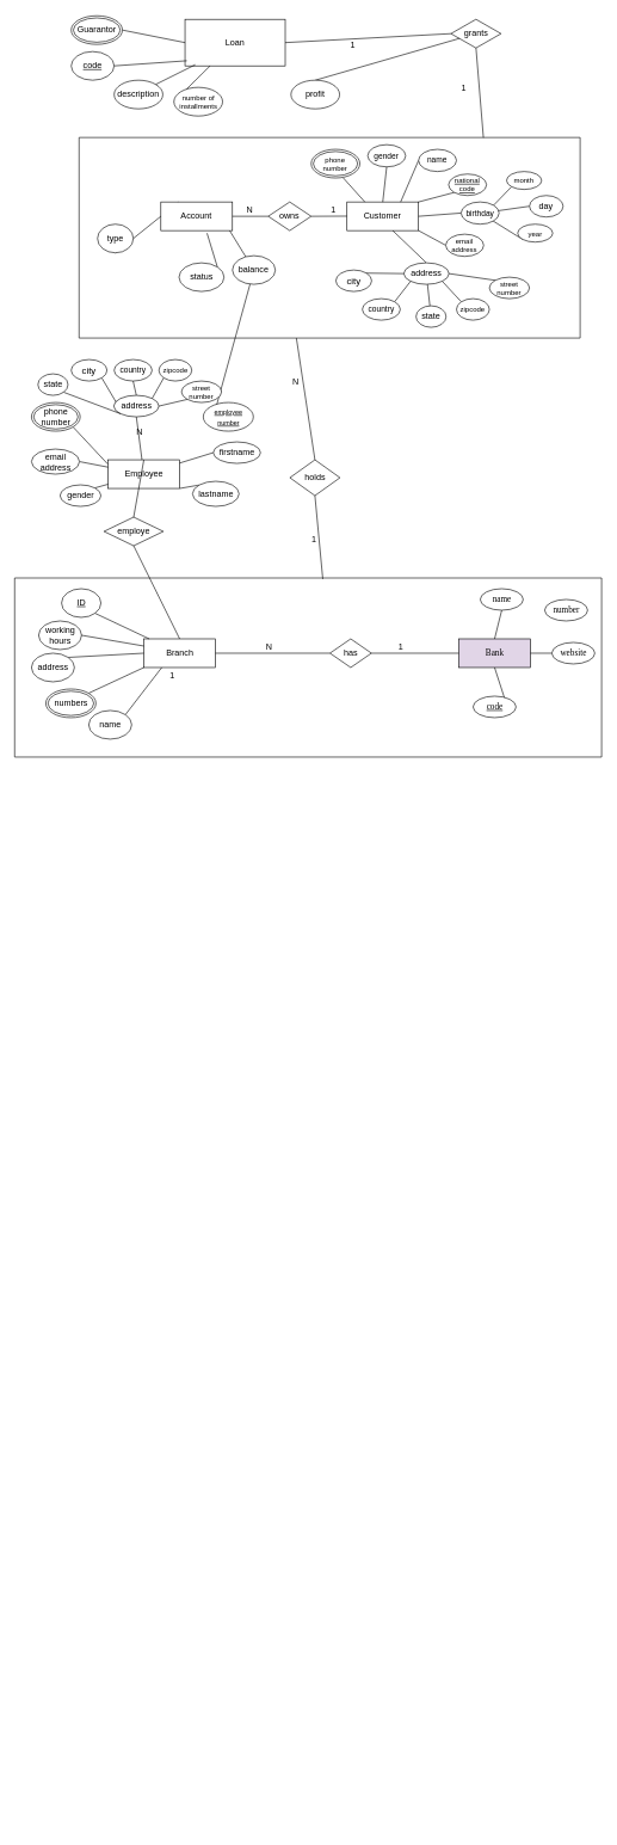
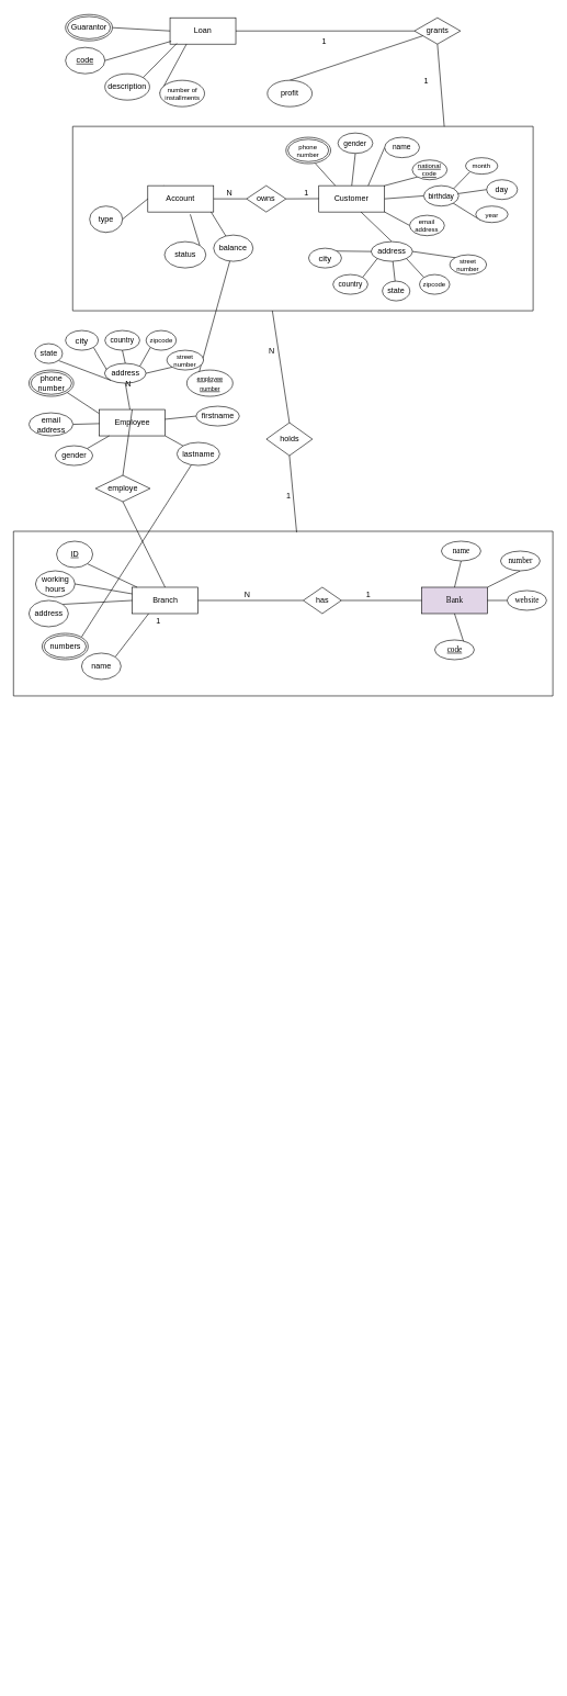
- <mxCell id="73" value="Loan" style="whiteSpace=wrap;html=1;align=center;" vertex="1" parent="1"><mxGeometry x="258" y="26" width="140" height="65" as="geometry" /></mxCell>
+ <mxCell id="73" value="Loan" style="whiteSpace=wrap;html=1;align=center;" vertex="1" parent="1"><mxGeometry x="258" y="26" width="100" height="40" as="geometry" /></mxCell>
- <mxCell id="76" value="profit" style="ellipse;whiteSpace=wrap;html=1;align=center;" vertex="1" parent="1"><mxGeometry x="406" y="111" width="68" height="40" as="geometry" /></mxCell>
+ <mxCell id="76" value="profit" style="ellipse;whiteSpace=wrap;html=1;align=center;" vertex="1" parent="1"><mxGeometry x="406" y="121" width="68" height="40" as="geometry" /></mxCell>
- <mxCell id="22" value="Employee" style="whiteSpace=wrap;html=1;align=center;" parent="1" vertex="1"><mxGeometry x="150.5" y="641" width="100" height="40" as="geometry" /></mxCell>
+ <mxCell id="22" value="Employee" style="whiteSpace=wrap;html=1;align=center;" parent="1" vertex="1"><mxGeometry x="150.5" y="621" width="100" height="40" as="geometry" /></mxCell>
+ <mxCell id="6" style="rounded=0;orthogonalLoop=1;jettySize=auto;html=1;exitX=0.5;exitY=1;exitDx=0;exitDy=0;entryX=1;entryY=0;entryDx=0;entryDy=0;endArrow=none;endFill=0;" parent="1" source="7" target="3" edge="1"><mxGeometry relative="1" as="geometry" /></mxCell>
- <mxCell id="19" style="rounded=0;orthogonalLoop=1;jettySize=auto;html=1;exitX=1;exitY=0;exitDx=0;exitDy=0;endArrow=none;endFill=0;entryX=0;entryY=1;entryDx=0;entryDy=0;" parent="1" source="83" target="12" edge="1"><mxGeometry relative="1" as="geometry"><mxPoint x="124.57" y="961.763" as="sourcePoint" /></mxGeometry></mxCell>
+ <mxCell id="19" style="rounded=0;orthogonalLoop=1;jettySize=auto;html=1;exitX=1;exitY=0;exitDx=0;exitDy=0;endArrow=none;endFill=0;" parent="1" source="83" target="26" edge="1"><mxGeometry relative="1" as="geometry"><mxPoint x="124.57" y="961.763" as="sourcePoint" /></mxGeometry></mxCell>
